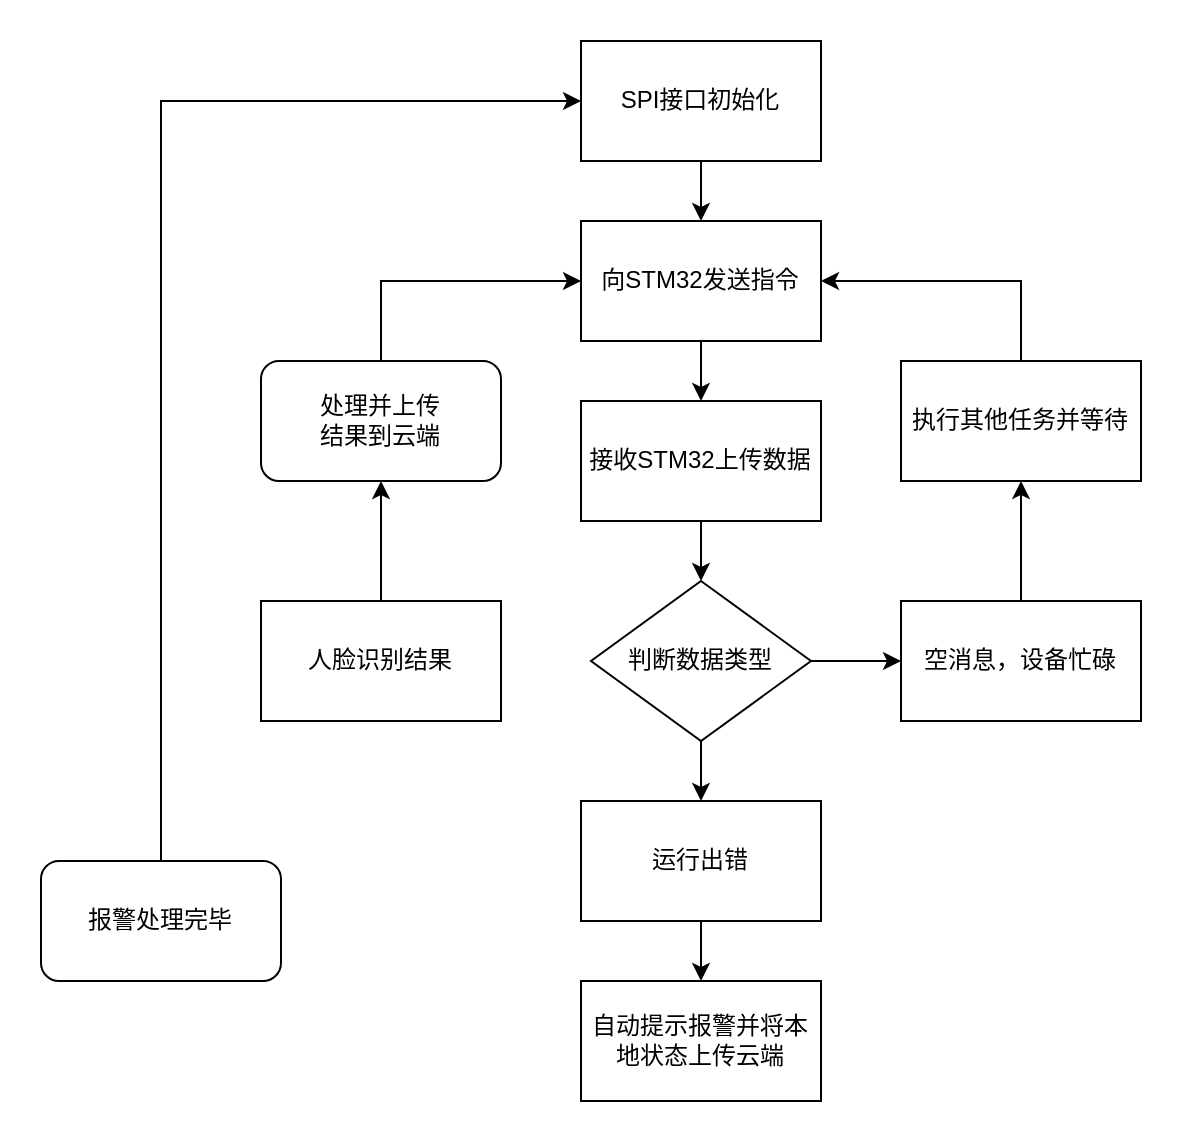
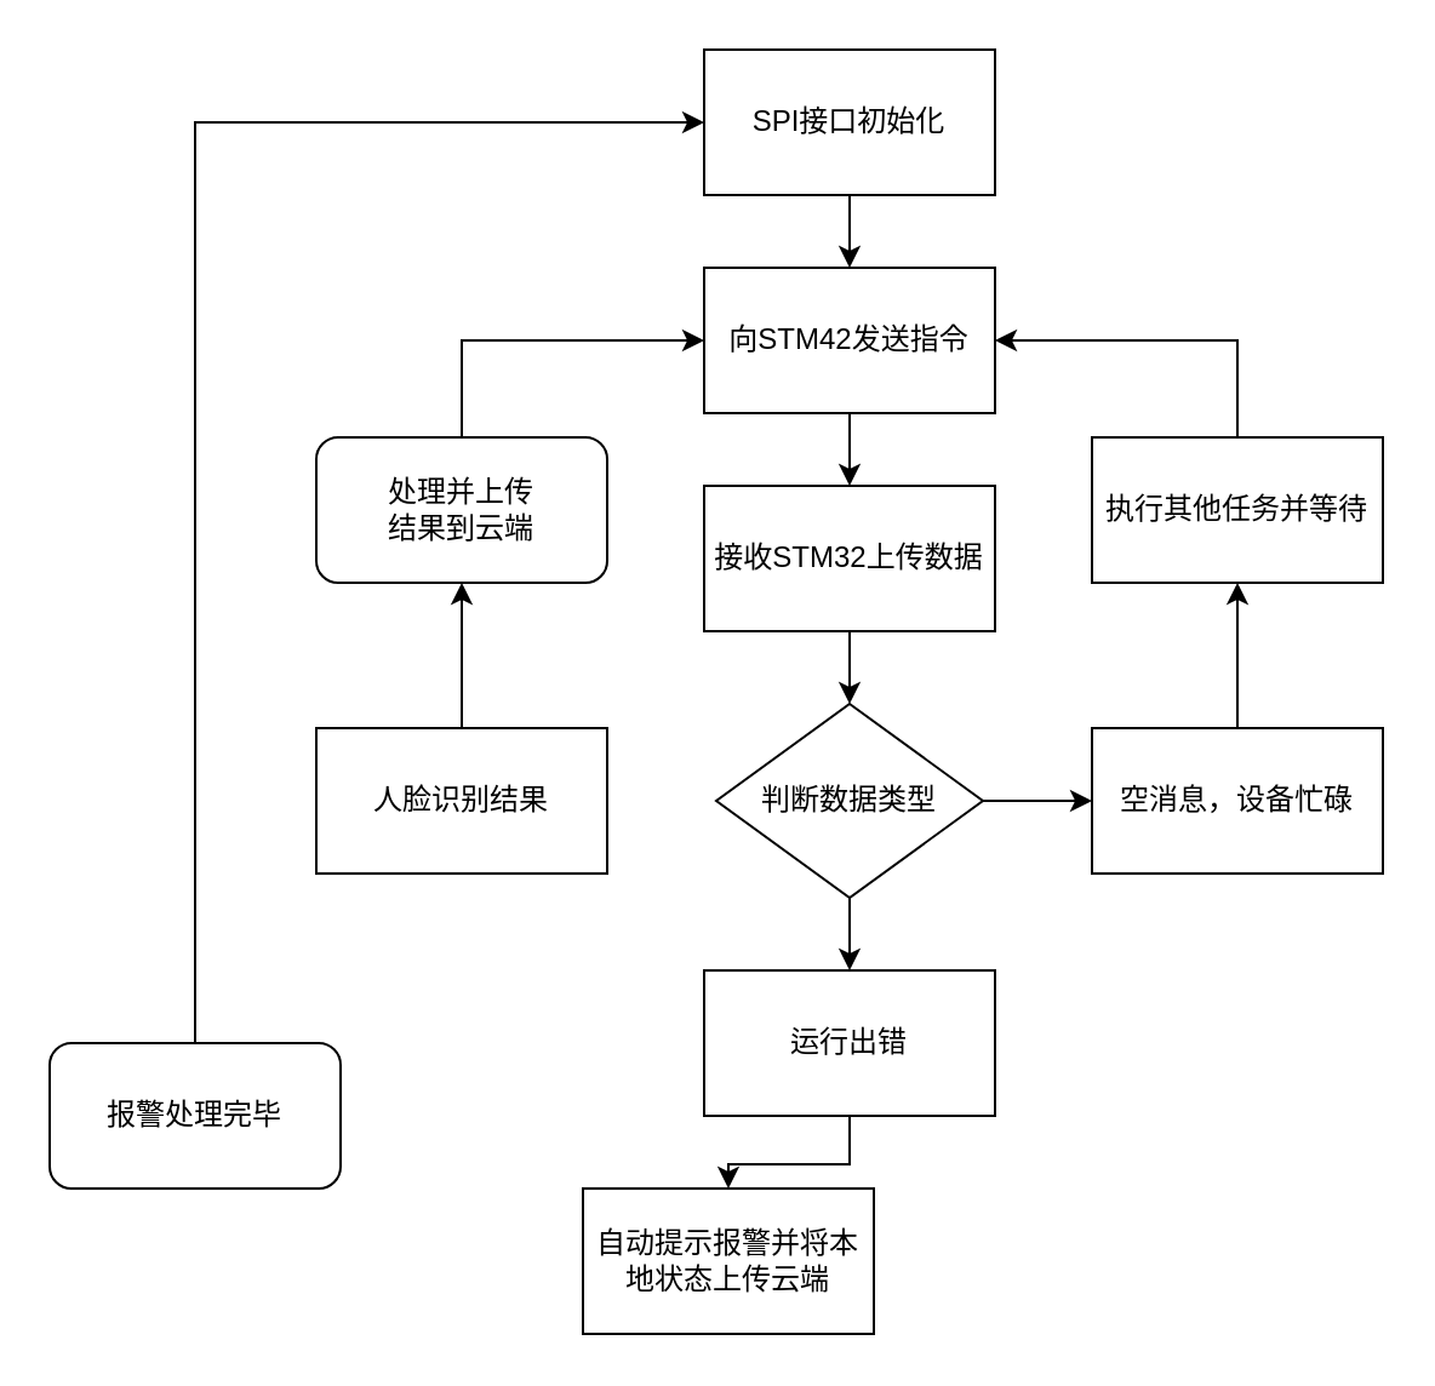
- <mxCell id="5" value="向STM32发送指令" style="rounded=0;whiteSpace=wrap;html=1;" parent="1" vertex="1"><mxGeometry x="290" y="110" width="120" height="60" as="geometry" /></mxCell>
+ <mxCell id="5" value="向STM42发送指令" style="rounded=0;whiteSpace=wrap;html=1;" parent="1" vertex="1"><mxGeometry x="290" y="110" width="120" height="60" as="geometry" /></mxCell>
- <mxCell id="10" value="自动提示报警并将本地状态上传云端" style="rounded=0;whiteSpace=wrap;html=1;" parent="1" vertex="1"><mxGeometry x="290" y="490" width="120" height="60" as="geometry" /></mxCell>
+ <mxCell id="10" value="自动提示报警并将本地状态上传云端" style="rounded=0;whiteSpace=wrap;html=1;" parent="1" vertex="1"><mxGeometry x="240" y="490" width="120" height="60" as="geometry" /></mxCell>
